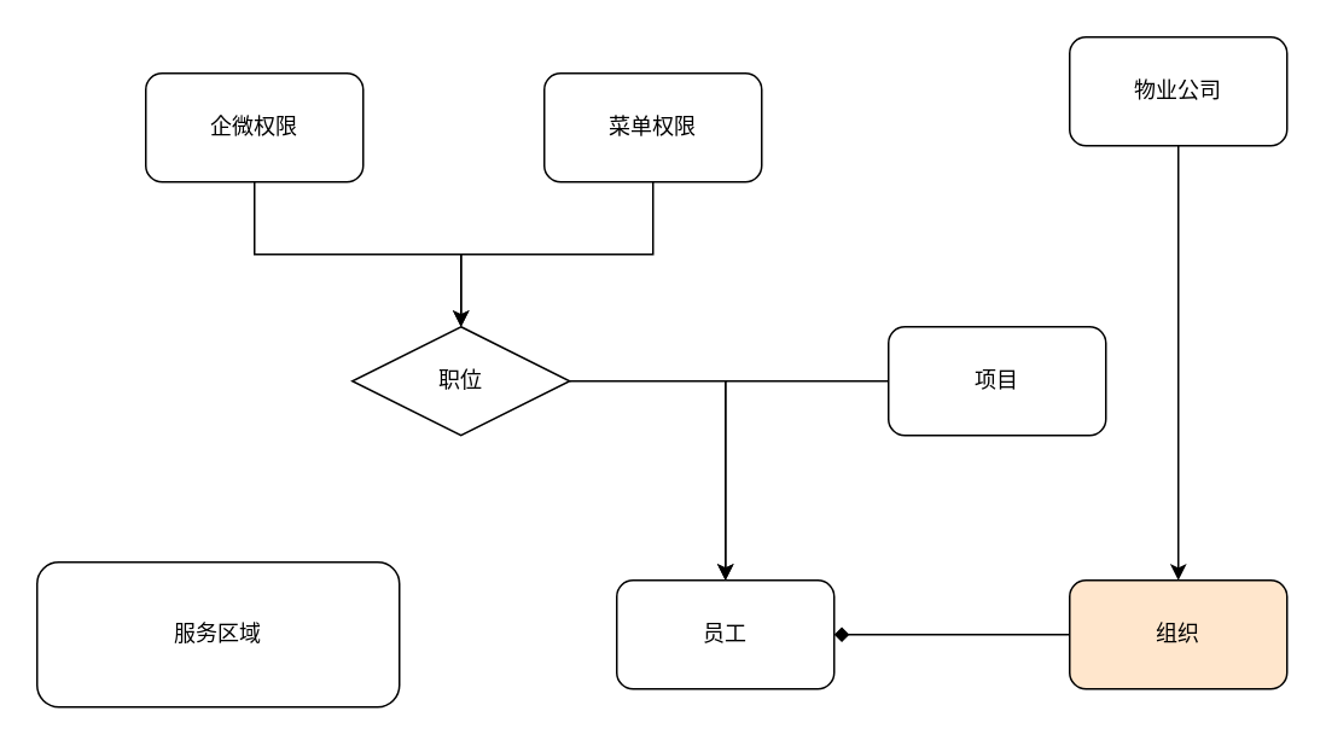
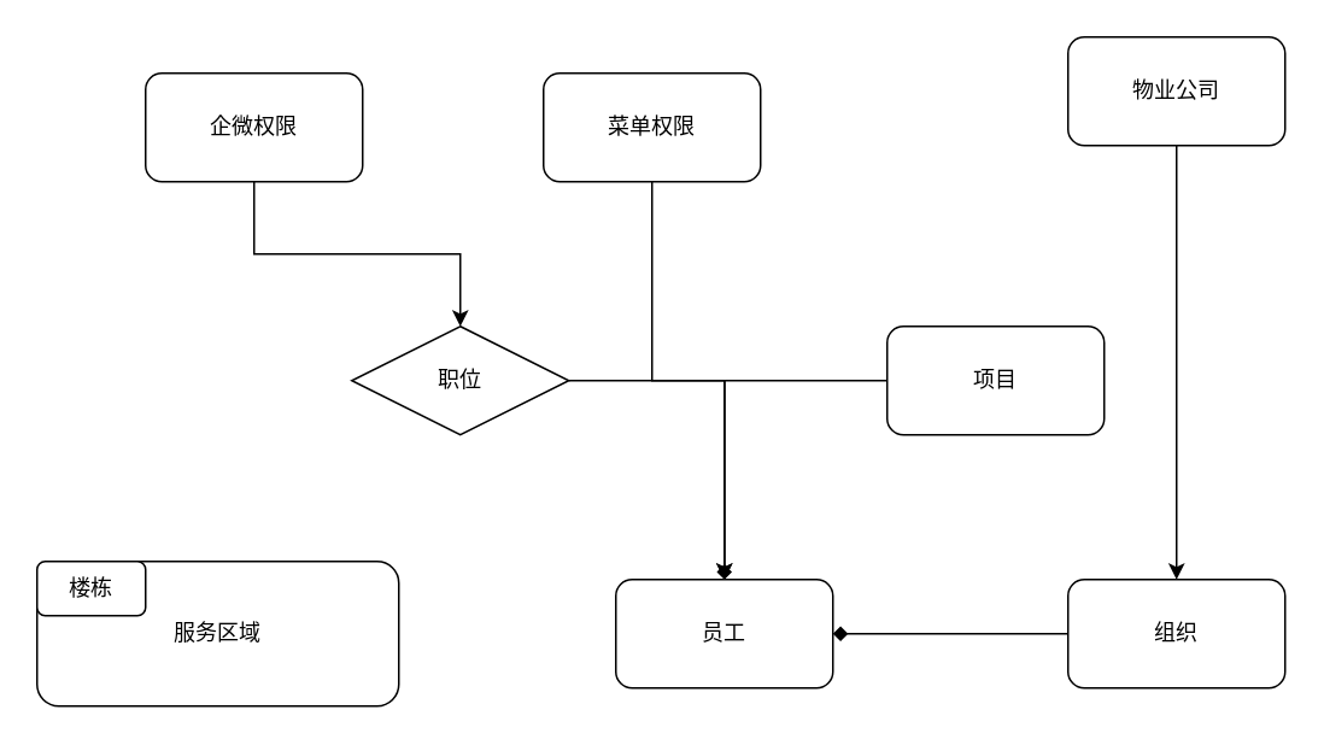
- <mxCell id="4" style="edgeStyle=orthogonalEdgeStyle;rounded=0;orthogonalLoop=1;jettySize=auto;html=1;exitX=0.5;exitY=1;exitDx=0;exitDy=0;entryX=0.5;entryY=0;entryDx=0;entryDy=0;" edge="1" parent="1" source="5" target="7"><mxGeometry relative="1" as="geometry" /></mxCell>
+ <mxCell id="4" style="edgeStyle=orthogonalEdgeStyle;rounded=0;orthogonalLoop=1;jettySize=auto;html=1;exitX=0.5;exitY=1;exitDx=0;exitDy=0;" edge="1" parent="1" source="5" target="10"><mxGeometry relative="1" as="geometry" /></mxCell>
- <mxCell id="8" style="edgeStyle=orthogonalEdgeStyle;rounded=0;orthogonalLoop=1;jettySize=auto;html=1;entryX=0.5;entryY=0;entryDx=0;entryDy=0;" edge="1" parent="1" source="9" target="10"><mxGeometry relative="1" as="geometry" /></mxCell>
+ <mxCell id="8" style="edgeStyle=orthogonalEdgeStyle;rounded=0;orthogonalLoop=1;jettySize=auto;html=1;entryX=0.5;entryY=0;entryDx=0;entryDy=0;endArrow=diamond;" edge="1" parent="1" source="9" target="10"><mxGeometry relative="1" as="geometry" /></mxCell>
+ <mxCell id="12" value="楼栋" style="rounded=1;whiteSpace=wrap;html=1;" vertex="1" parent="1"><mxGeometry x="20" y="310" width="60" height="30" as="geometry" /></mxCell>
- <mxCell id="16" value="组织" style="whiteSpace=wrap;html=1;rounded=1;fillColor=#ffe6cc;" vertex="1" parent="1"><mxGeometry x="590" y="320" width="120" height="60" as="geometry" /></mxCell>
+ <mxCell id="16" value="组织" style="whiteSpace=wrap;html=1;rounded=1;" vertex="1" parent="1"><mxGeometry x="590" y="320" width="120" height="60" as="geometry" /></mxCell>
